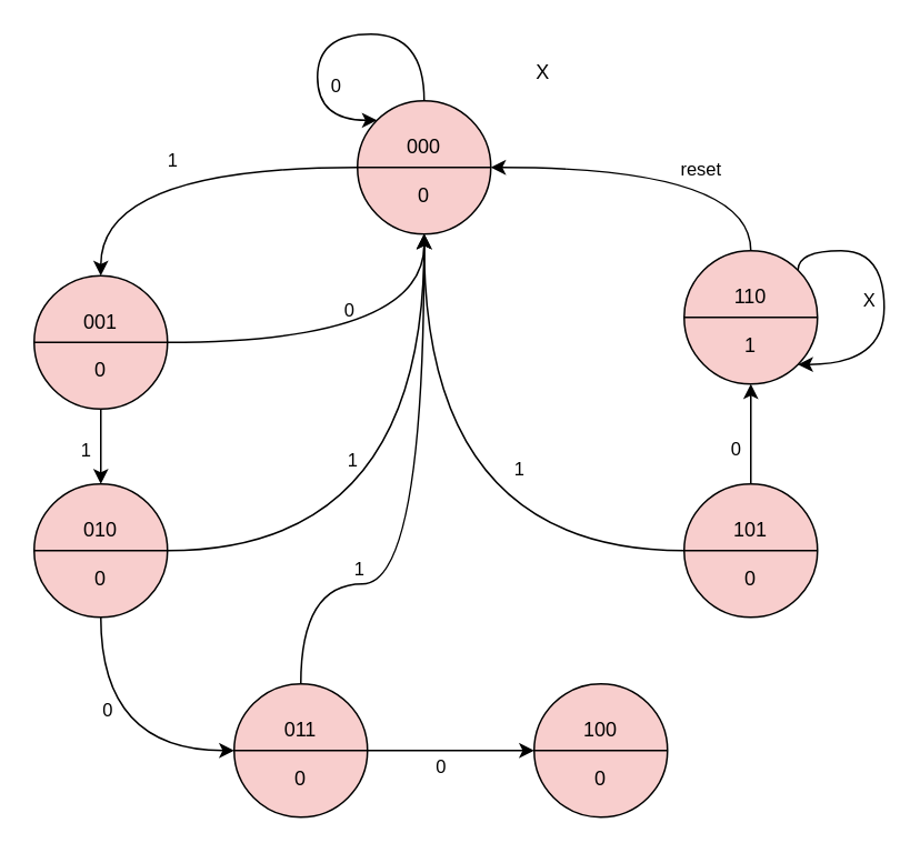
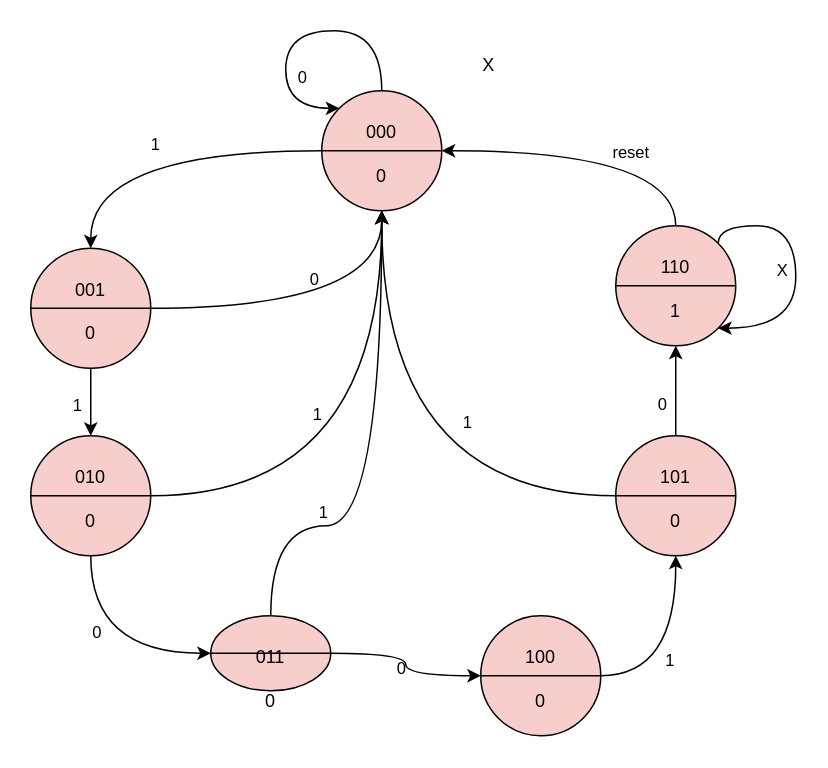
+ <mxCell id="20" style="edgeStyle=orthogonalEdgeStyle;rounded=0;orthogonalLoop=1;jettySize=auto;html=1;exitX=1;exitY=0.5;exitDx=0;exitDy=0;entryX=0.5;entryY=1;entryDx=0;entryDy=0;curved=1;fontColor=#000000;strokeColor=#000000;labelBackgroundColor=none;" edge="1" parent="1" source="22" target="27"><mxGeometry relative="1" as="geometry" /></mxCell>
+ <mxCell id="21" value="1" style="edgeLabel;html=1;align=center;verticalAlign=middle;resizable=0;points=[];fontColor=#000000;labelBackgroundColor=none;" vertex="1" connectable="0" parent="20"><mxGeometry x="-0.2" y="2" relative="1" as="geometry"><mxPoint x="-3" y="-9" as="offset" /></mxGeometry></mxCell>
- <mxCell id="19" value="&lt;div&gt;&lt;br&gt;&lt;/div&gt;&lt;div&gt;011&lt;/div&gt;&lt;div&gt;&lt;br&gt;&lt;/div&gt;&lt;div&gt;0&lt;/div&gt;" style="shape=lineEllipse;perimeter=ellipsePerimeter;whiteSpace=wrap;html=1;backgroundOutline=1;verticalAlign=top;fontColor=#000000;labelBackgroundColor=none;fillColor=#F8CECD;strokeColor=#000000;" vertex="1" parent="1"><mxGeometry x="140" y="410" width="80" height="80" as="geometry" /></mxCell>
+ <mxCell id="19" value="&lt;div&gt;&lt;br&gt;&lt;/div&gt;&lt;div&gt;011&lt;/div&gt;&lt;div&gt;&lt;br&gt;&lt;/div&gt;&lt;div&gt;0&lt;/div&gt;" style="shape=lineEllipse;perimeter=ellipsePerimeter;whiteSpace=wrap;html=1;backgroundOutline=1;verticalAlign=top;fontColor=#000000;labelBackgroundColor=none;fillColor=#F8CECD;strokeColor=#000000;" vertex="1" parent="1"><mxGeometry x="140" y="410" width="80" height="50" as="geometry" /></mxCell>
